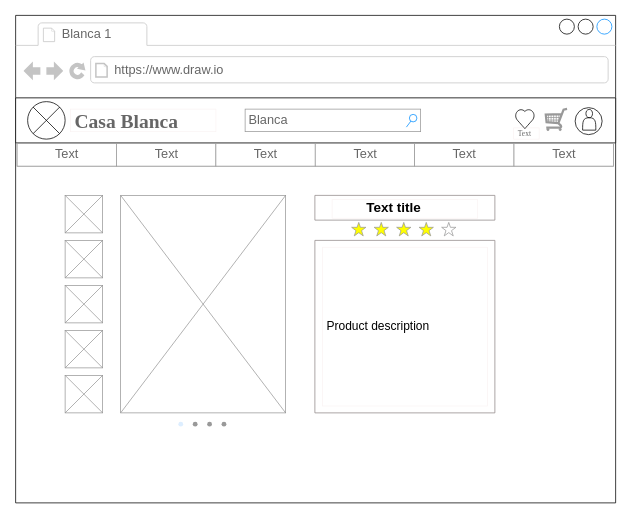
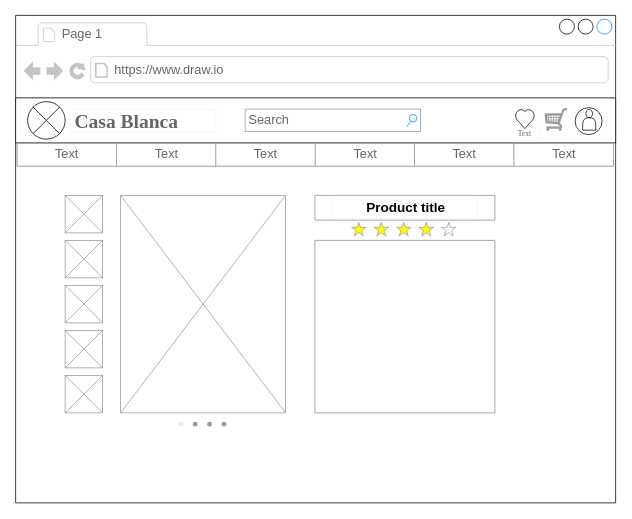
- <mxCell id="3" value="Blanca 1" style="strokeWidth=1;shadow=0;dashed=0;align=center;html=1;shape=mxgraph.mockup.containers.anchor;fontSize=17;fontColor=#666666;align=left;whiteSpace=wrap;" vertex="1" parent="2"><mxGeometry x="60" y="12" width="110" height="26" as="geometry" /></mxCell>
+ <mxCell id="3" value="Page 1" style="strokeWidth=1;shadow=0;dashed=0;align=center;html=1;shape=mxgraph.mockup.containers.anchor;fontSize=17;fontColor=#666666;align=left;whiteSpace=wrap;" vertex="1" parent="2"><mxGeometry x="60" y="12" width="110" height="26" as="geometry" /></mxCell>
- <mxCell id="8" value="Blanca" style="strokeWidth=1;shadow=0;dashed=0;align=center;html=1;shape=mxgraph.mockup.forms.searchBox;strokeColor=#999999;mainText=;strokeColor2=#008cff;fontColor=#666666;fontSize=17;align=left;spacingLeft=3;whiteSpace=wrap;" vertex="1" parent="2"><mxGeometry x="306" y="125" width="234" height="30" as="geometry" /></mxCell>
+ <mxCell id="8" value="Search" style="strokeWidth=1;shadow=0;dashed=0;align=center;html=1;shape=mxgraph.mockup.forms.searchBox;strokeColor=#999999;mainText=;strokeColor2=#008cff;fontColor=#666666;fontSize=17;align=left;spacingLeft=3;whiteSpace=wrap;" vertex="1" parent="2"><mxGeometry x="306" y="125" width="234" height="30" as="geometry" /></mxCell>
- <mxCell id="19" value="&lt;h2&gt;&lt;span style=&quot;white-space: pre;&quot;&gt;&#09;&lt;/span&gt;Text title&lt;/h2&gt;" style="strokeWidth=1;shadow=0;dashed=0;align=center;html=1;shape=mxgraph.mockup.text.textBox;align=left;spacingLeft=4;spacingTop=-3;whiteSpace=wrap;strokeColor=#faf4f4;mainText=" vertex="1" parent="17"><mxGeometry x="23" y="5.775" width="194" height="24.75" as="geometry" /></mxCell>
+ <mxCell id="19" value="&lt;h2&gt;&lt;span style=&quot;white-space: pre;&quot;&gt;&#09;&lt;/span&gt;Product title&lt;/h2&gt;" style="strokeWidth=1;shadow=0;dashed=0;align=center;html=1;shape=mxgraph.mockup.text.textBox;align=left;spacingLeft=4;spacingTop=-3;whiteSpace=wrap;strokeColor=#faf4f4;mainText=" vertex="1" parent="17"><mxGeometry x="23" y="5.775" width="194" height="24.75" as="geometry" /></mxCell>
- <mxCell id="22" value="&lt;h2&gt;&lt;span style=&quot;font-weight: normal;&quot;&gt;&lt;font style=&quot;font-size: 16px;&quot;&gt;Product description&lt;/font&gt;&lt;/span&gt;&lt;/h2&gt;" style="strokeWidth=1;shadow=0;dashed=0;align=center;html=1;shape=mxgraph.mockup.text.textBox;align=left;spacingLeft=4;spacingTop=-3;whiteSpace=wrap;strokeColor=#faf4f4;mainText=" vertex="1" parent="20"><mxGeometry x="10" y="9.2" width="220" height="211.6" as="geometry" /></mxCell>
